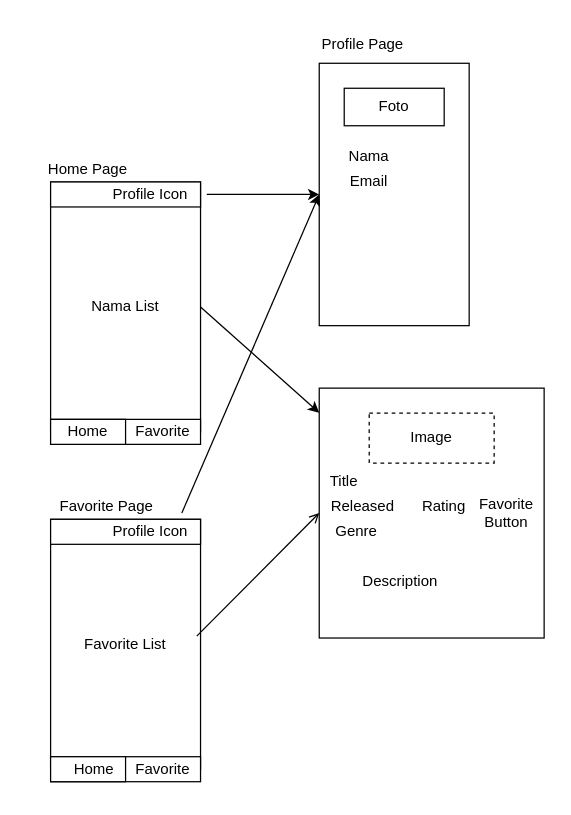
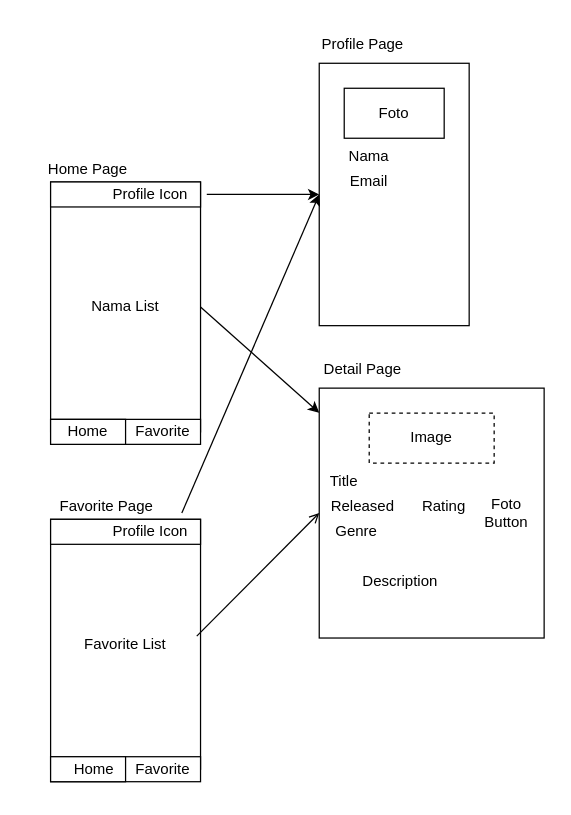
- <mxCell id="8" value="Foto" style="rounded=0;whiteSpace=wrap;html=1;" parent="1" vertex="1"><mxGeometry x="275" y="70" width="80" height="30" as="geometry" /></mxCell>
+ <mxCell id="8" value="Foto" style="rounded=0;whiteSpace=wrap;html=1;" parent="1" vertex="1"><mxGeometry x="275" y="70" width="80" height="40" as="geometry" /></mxCell>
+ <mxCell id="12" value="Detail Page" style="text;html=1;strokeColor=none;fillColor=none;align=center;verticalAlign=middle;whiteSpace=wrap;rounded=0;" parent="1" vertex="1"><mxGeometry x="255" y="280" width="70" height="30" as="geometry" /></mxCell>
- <mxCell id="37" value="Favorite Button" style="text;html=1;strokeColor=none;fillColor=none;align=center;verticalAlign=middle;whiteSpace=wrap;rounded=0;" vertex="1" parent="1"><mxGeometry x="375" y="395" width="60" height="30" as="geometry" /></mxCell>
+ <mxCell id="37" value="Foto Button" style="text;html=1;strokeColor=none;fillColor=none;align=center;verticalAlign=middle;whiteSpace=wrap;rounded=0;" vertex="1" parent="1"><mxGeometry x="375" y="395" width="60" height="30" as="geometry" /></mxCell>
